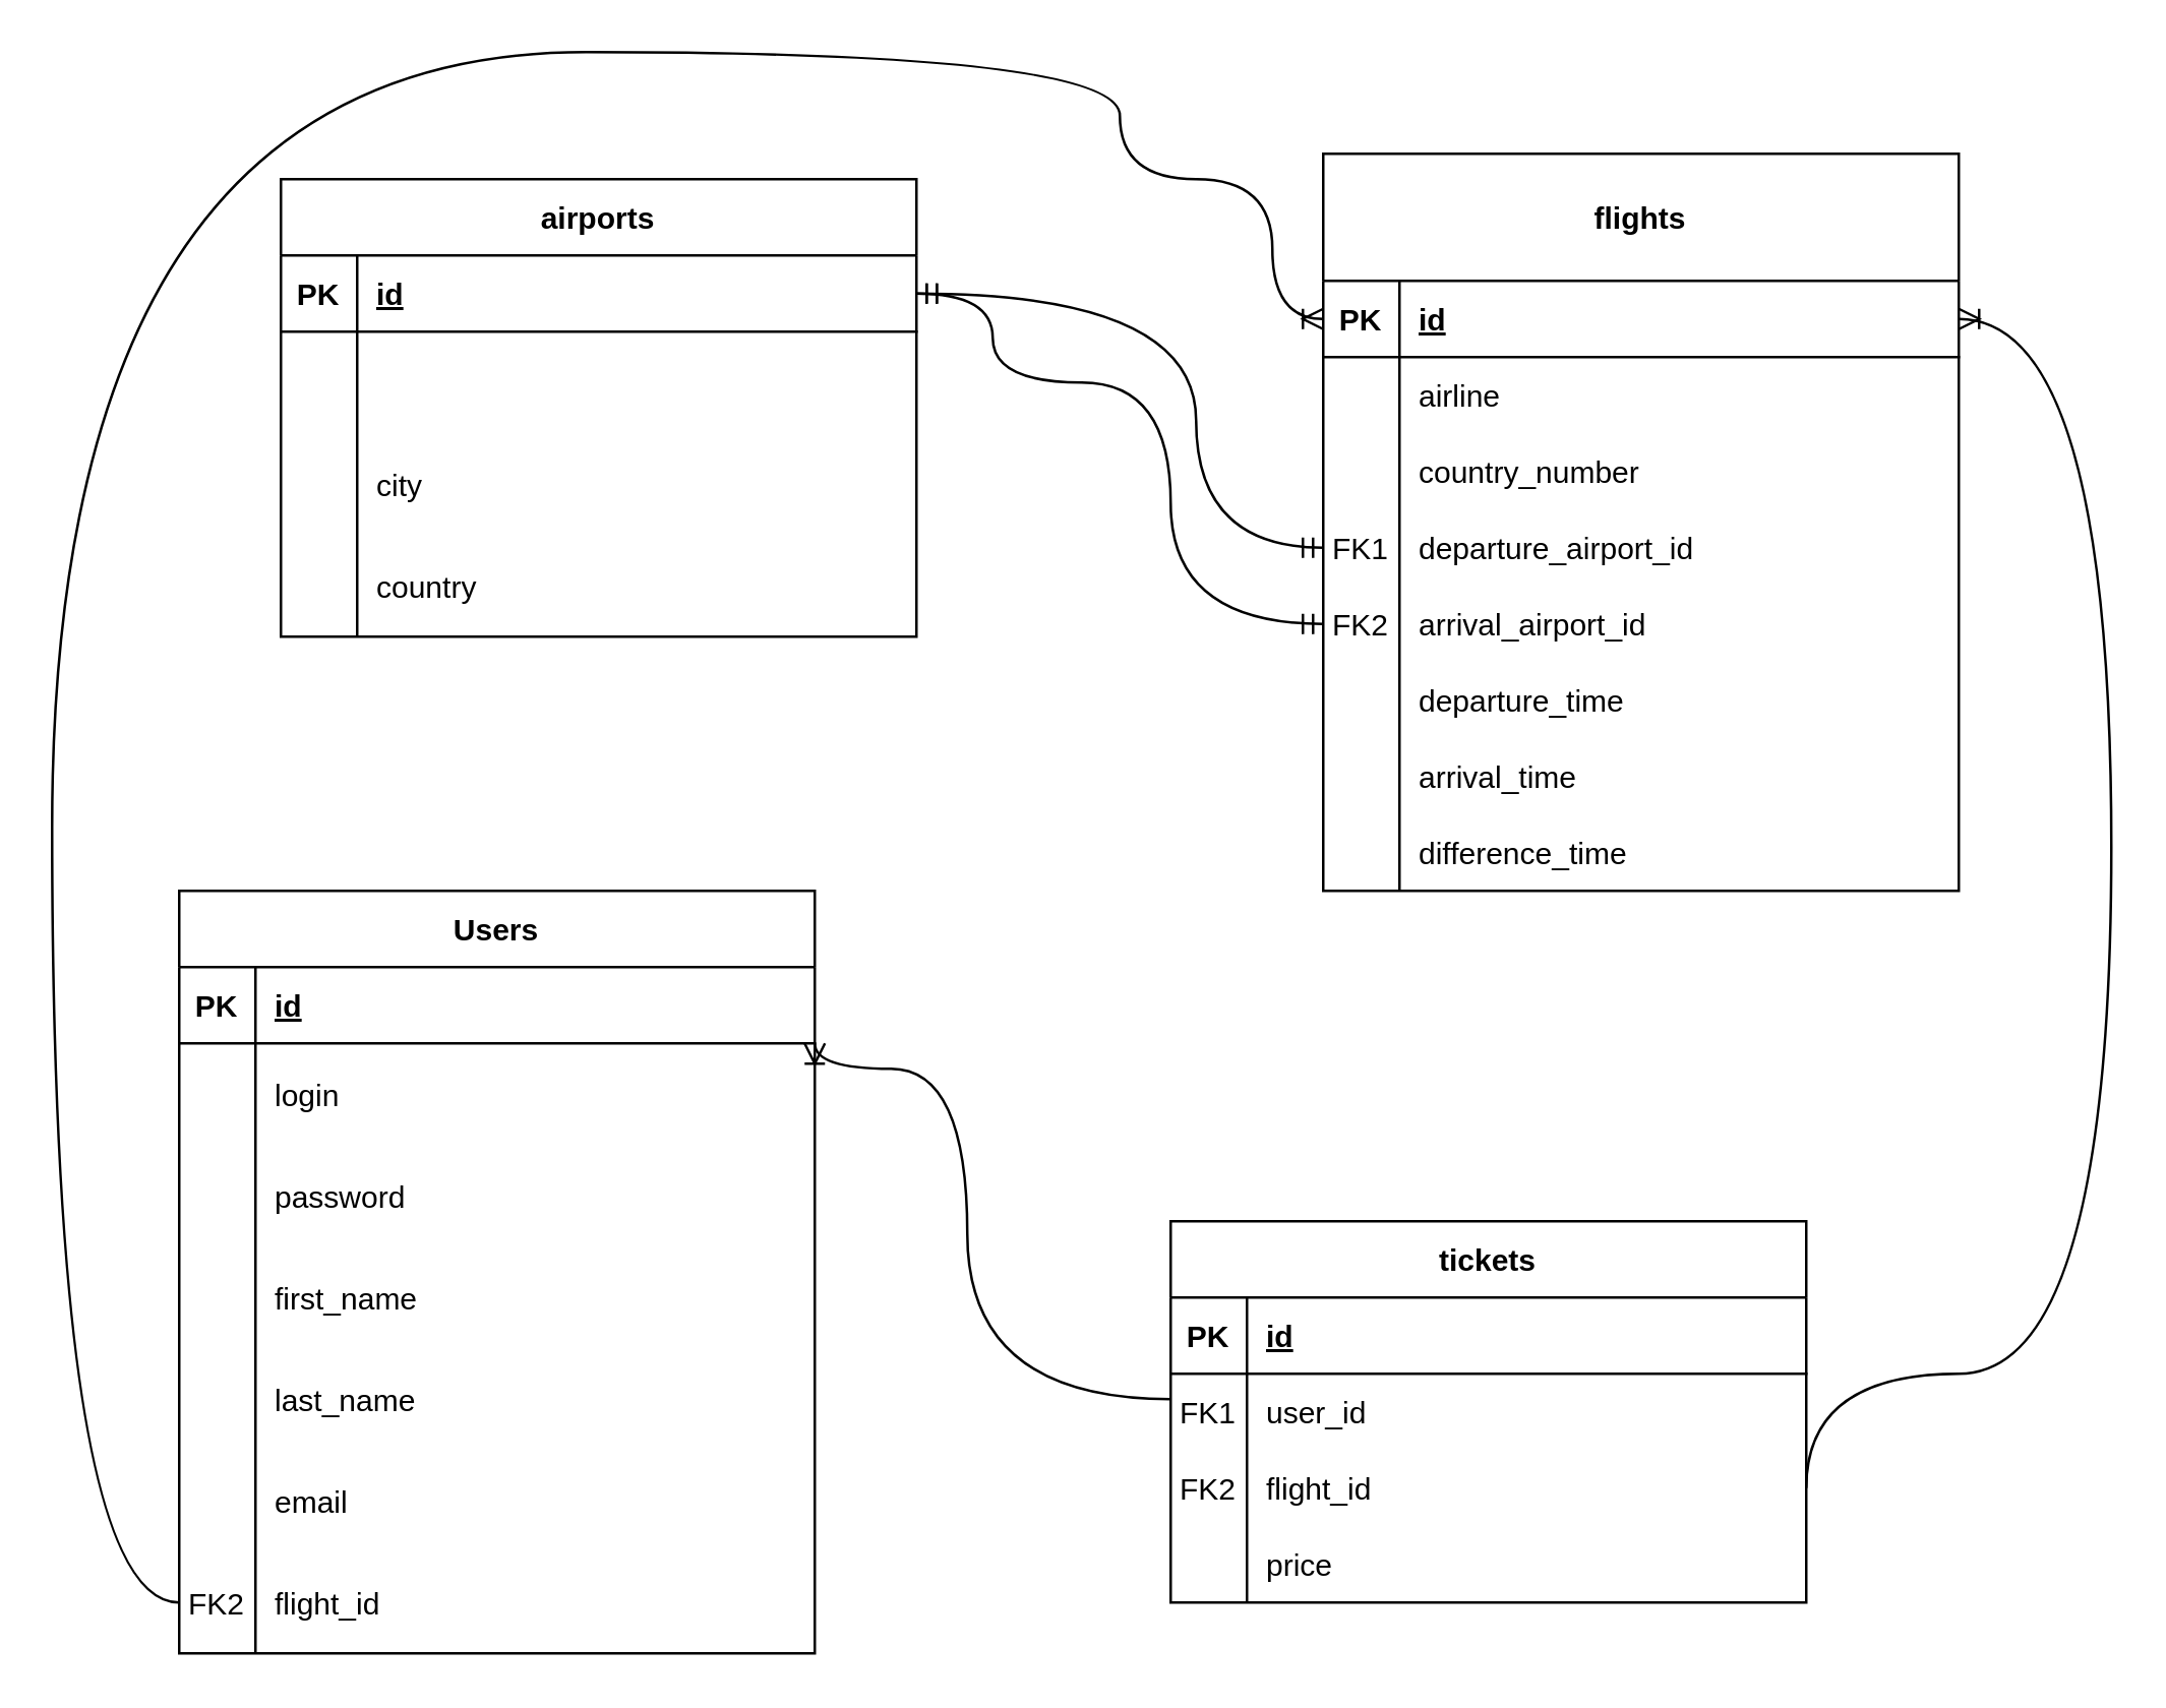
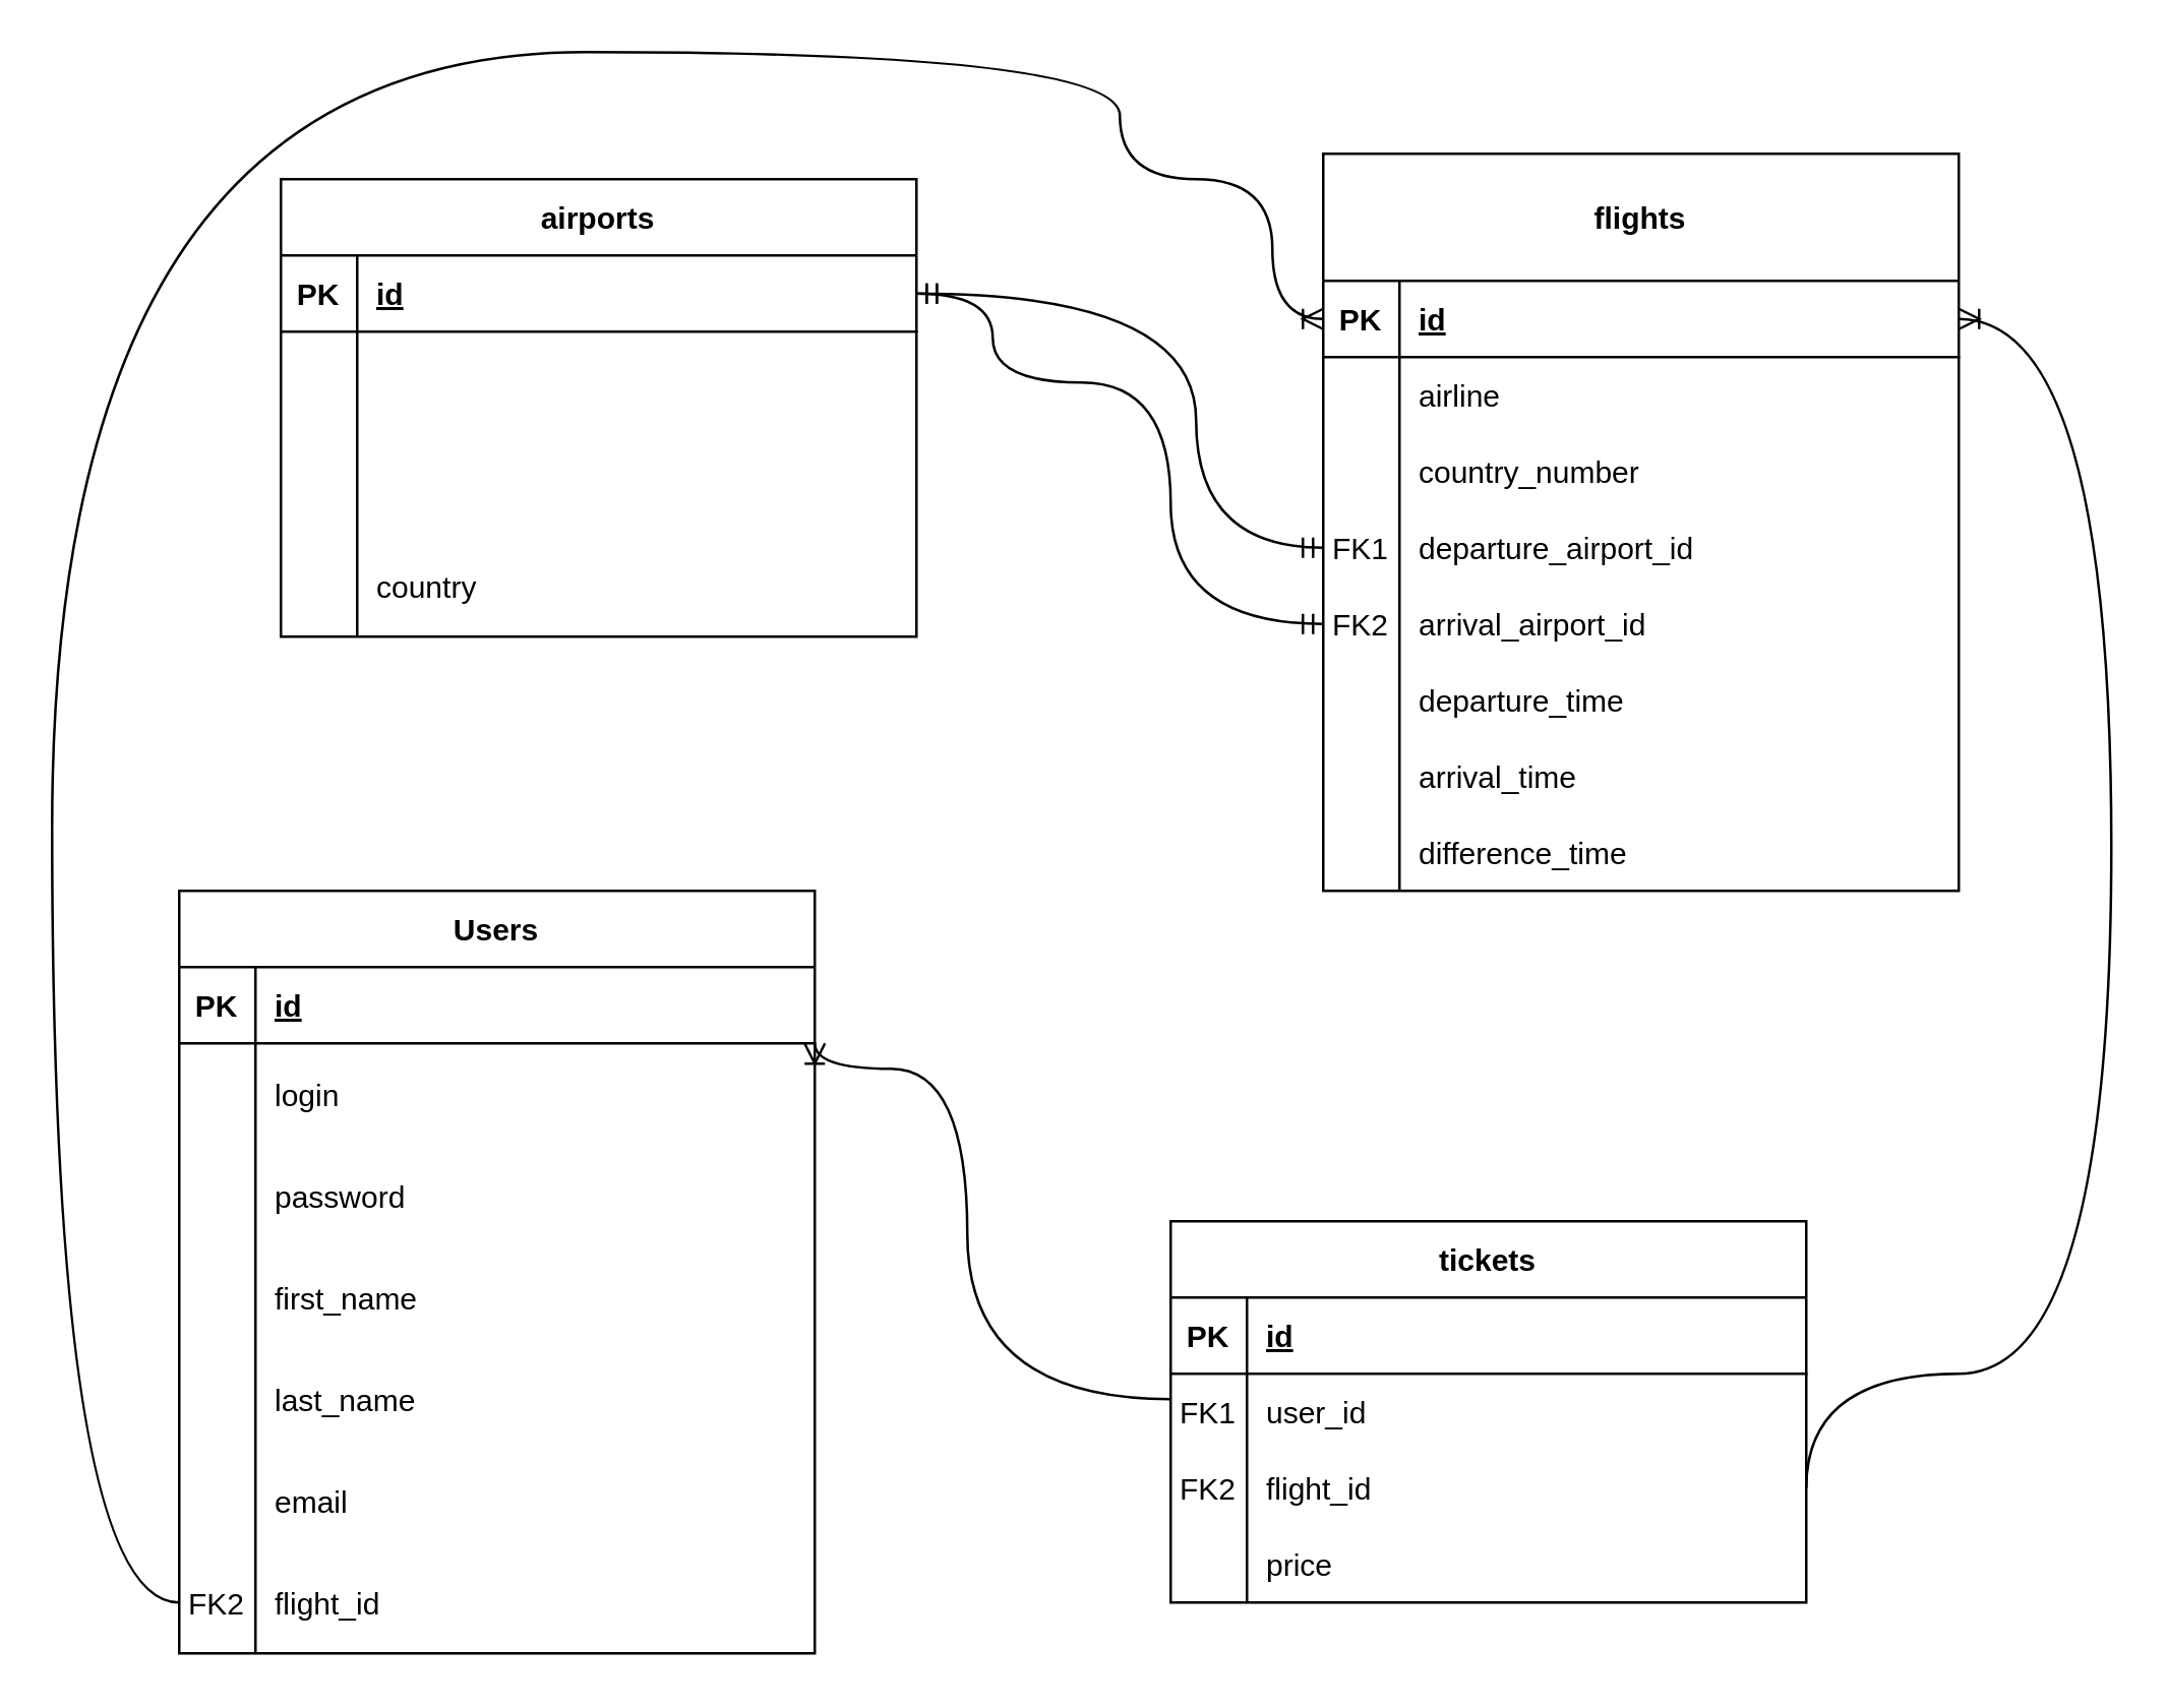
- <mxCell id="35" value="city" style="shape=partialRectangle;overflow=hidden;connectable=0;fillColor=none;top=0;left=0;bottom=0;right=0;align=left;spacingLeft=6;" parent="33" vertex="1"><mxGeometry x="30" width="220" height="40" as="geometry"><mxRectangle width="220" height="40" as="alternateBounds" /></mxGeometry></mxCell>
